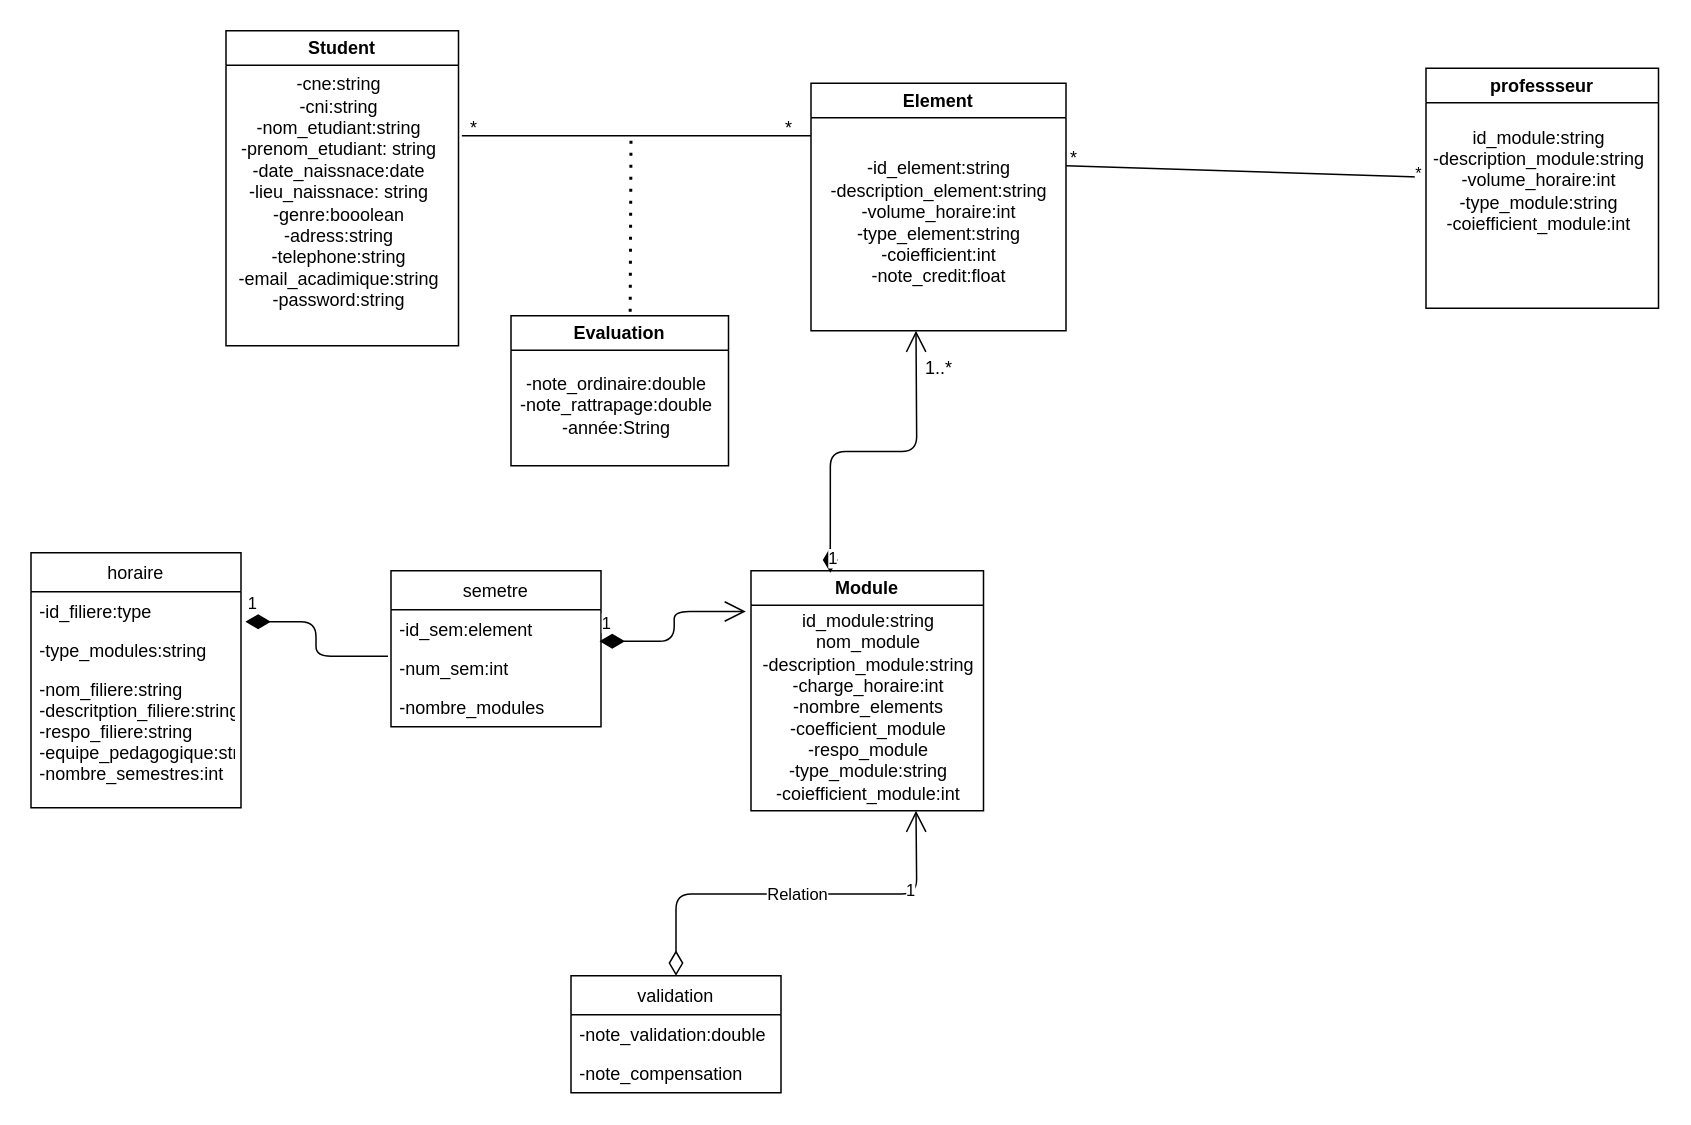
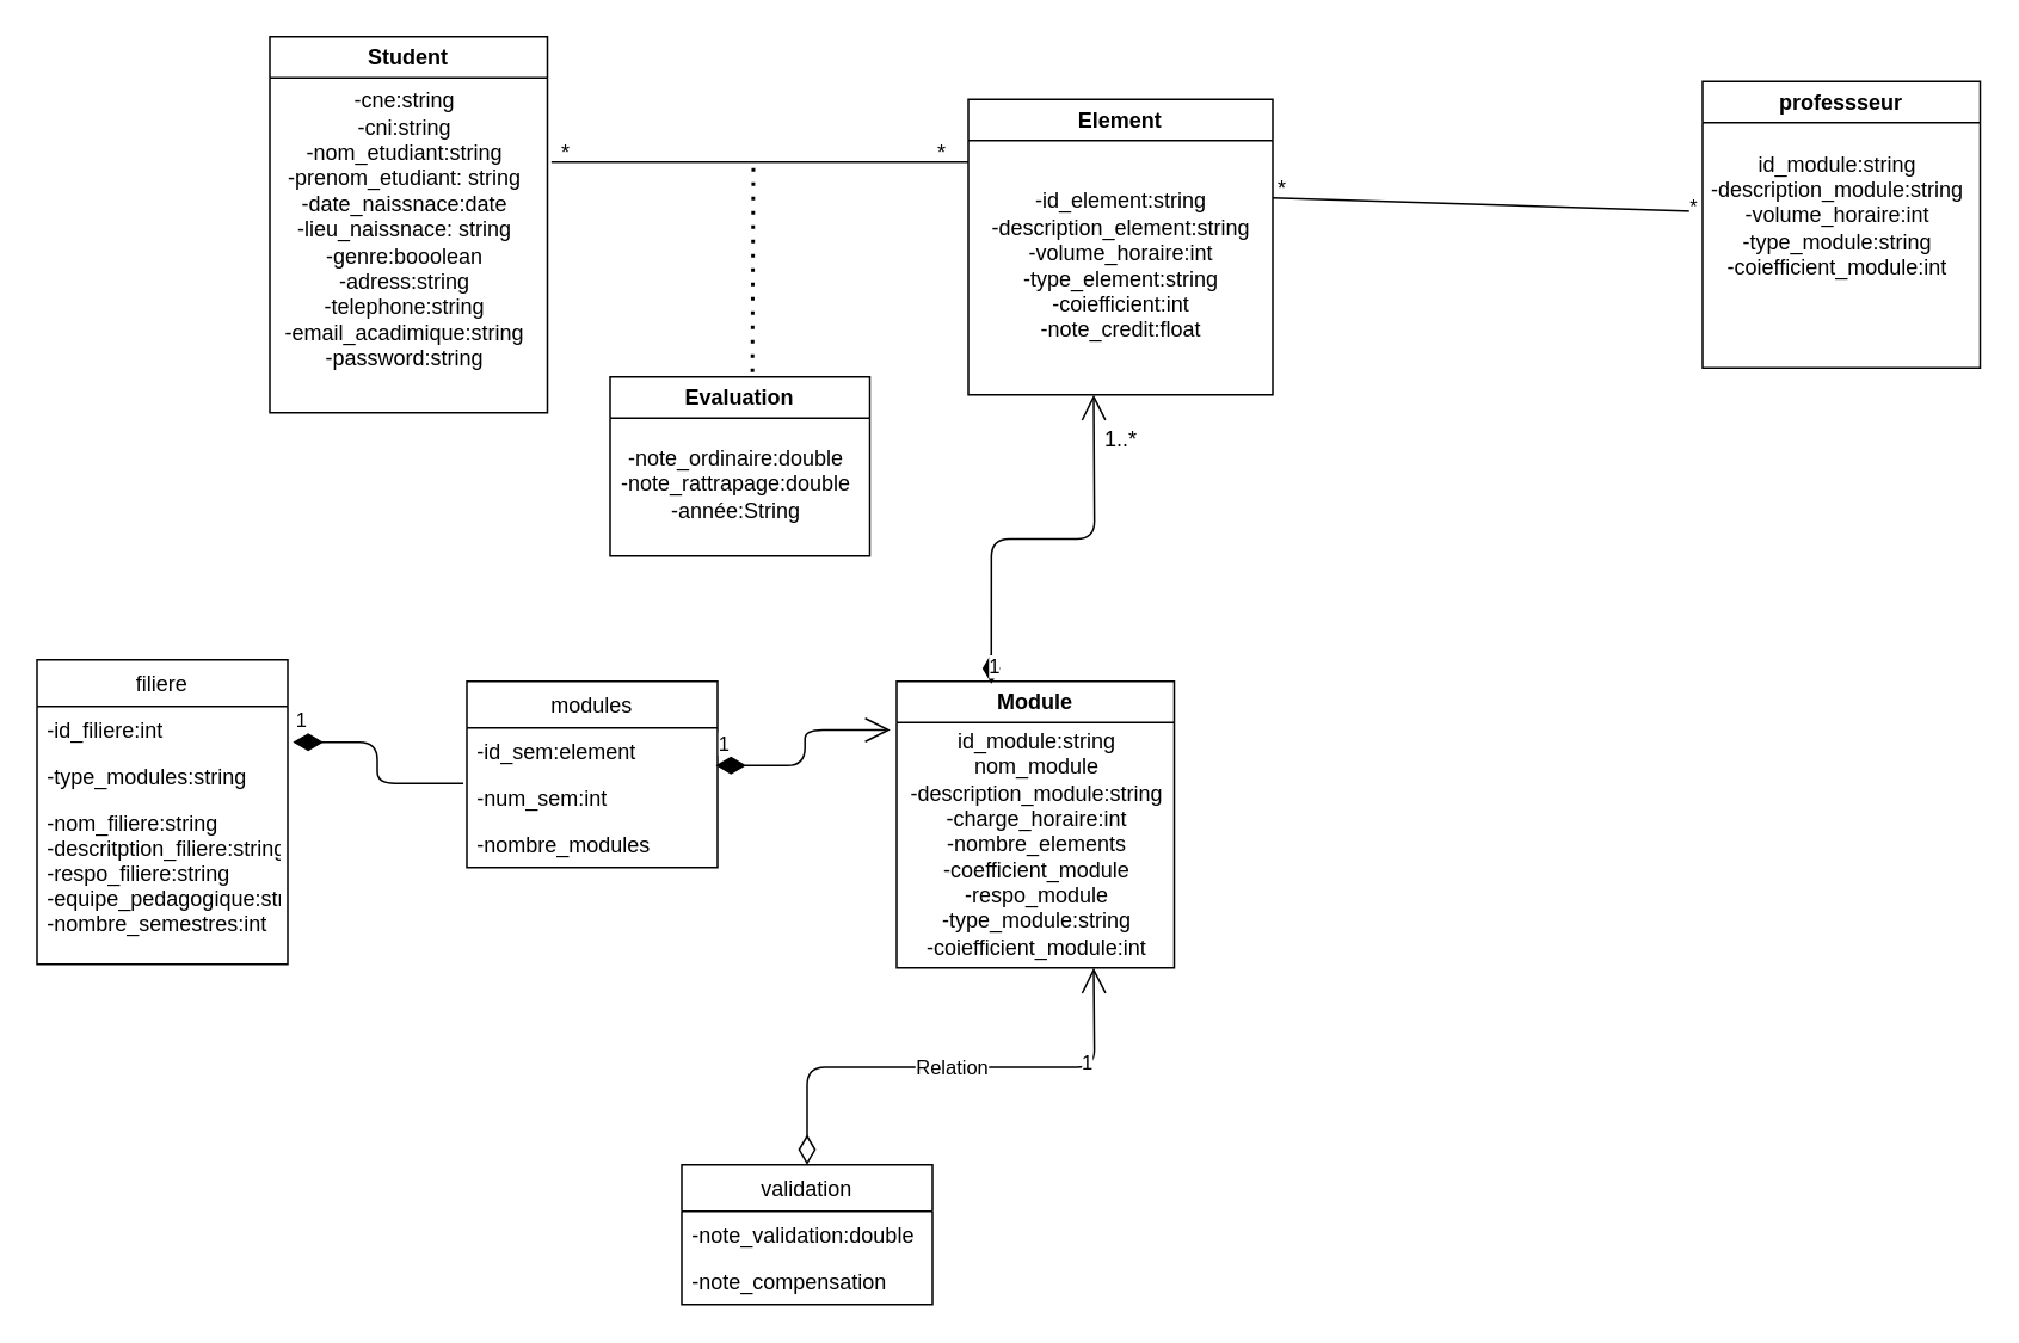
- <mxCell id="20" value="horaire" style="swimlane;fontStyle=0;childLayout=stackLayout;horizontal=1;startSize=26;fillColor=none;horizontalStack=0;resizeParent=1;resizeParentMax=0;resizeLast=0;collapsible=1;marginBottom=0;" parent="1" vertex="1"><mxGeometry x="20" y="368" width="140" height="170" as="geometry" /></mxCell>
+ <mxCell id="20" value="filiere" style="swimlane;fontStyle=0;childLayout=stackLayout;horizontal=1;startSize=26;fillColor=none;horizontalStack=0;resizeParent=1;resizeParentMax=0;resizeLast=0;collapsible=1;marginBottom=0;" parent="1" vertex="1"><mxGeometry x="20" y="368" width="140" height="170" as="geometry" /></mxCell>
- <mxCell id="16" value="semetre" style="swimlane;fontStyle=0;childLayout=stackLayout;horizontal=1;startSize=26;fillColor=none;horizontalStack=0;resizeParent=1;resizeParentMax=0;resizeLast=0;collapsible=1;marginBottom=0;" parent="1" vertex="1"><mxGeometry x="260" y="380" width="140" height="104" as="geometry" /></mxCell>
+ <mxCell id="16" value="modules" style="swimlane;fontStyle=0;childLayout=stackLayout;horizontal=1;startSize=26;fillColor=none;horizontalStack=0;resizeParent=1;resizeParentMax=0;resizeLast=0;collapsible=1;marginBottom=0;" parent="1" vertex="1"><mxGeometry x="260" y="380" width="140" height="104" as="geometry" /></mxCell>
- <mxCell id="21" value="-id_filiere:type" style="text;strokeColor=none;fillColor=none;align=left;verticalAlign=top;spacingLeft=4;spacingRight=4;overflow=hidden;rotatable=0;points=[[0,0.5],[1,0.5]];portConstraint=eastwest;" parent="20" vertex="1"><mxGeometry y="26" width="140" height="26" as="geometry" /></mxCell>
+ <mxCell id="21" value="-id_filiere:int" style="text;strokeColor=none;fillColor=none;align=left;verticalAlign=top;spacingLeft=4;spacingRight=4;overflow=hidden;rotatable=0;points=[[0,0.5],[1,0.5]];portConstraint=eastwest;" parent="20" vertex="1"><mxGeometry y="26" width="140" height="26" as="geometry" /></mxCell>
